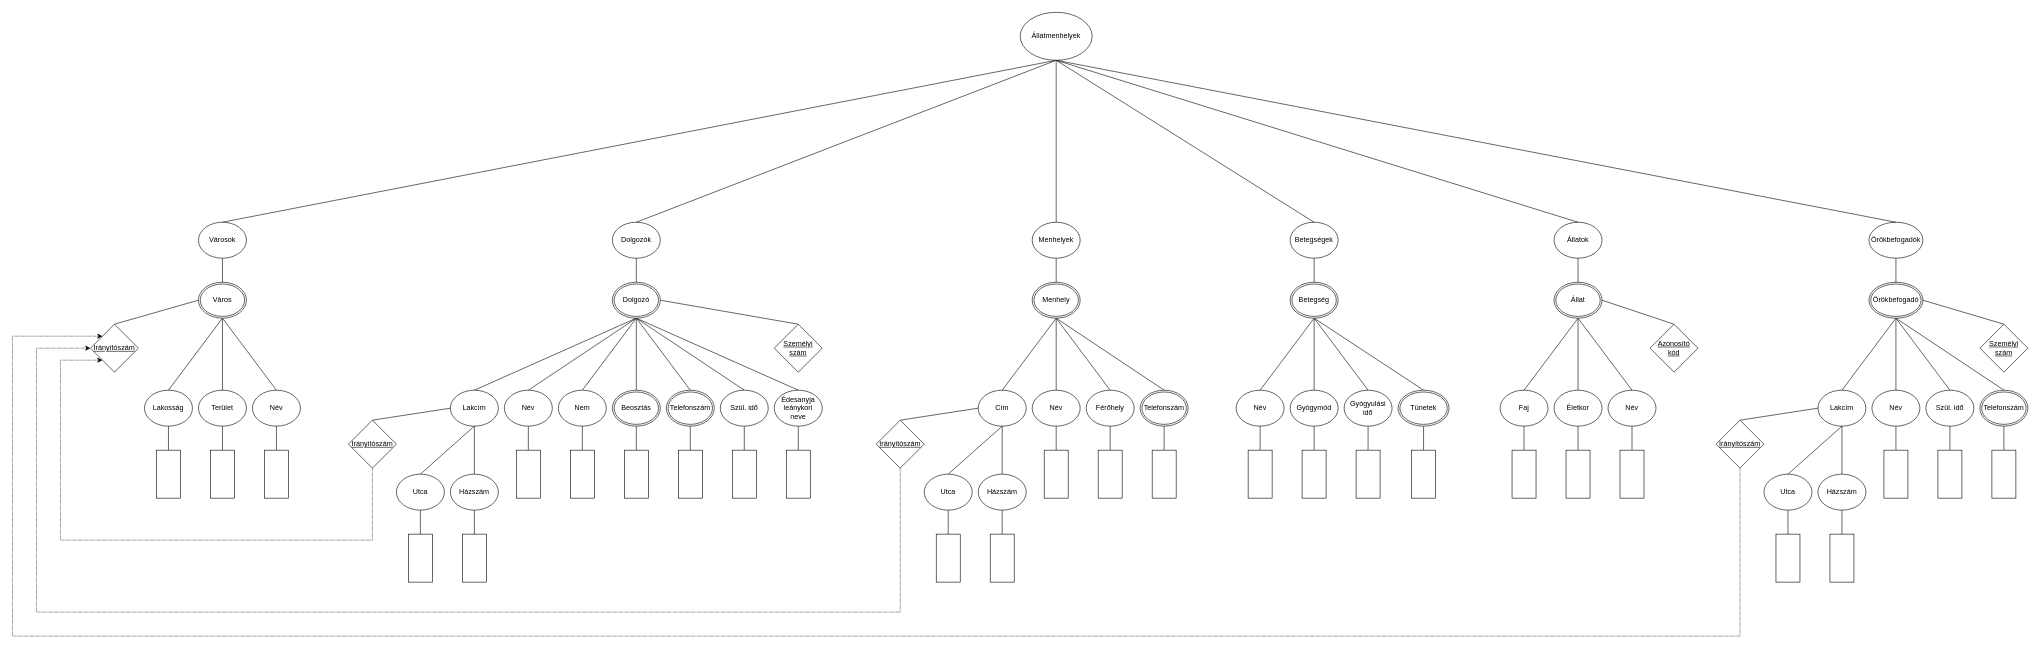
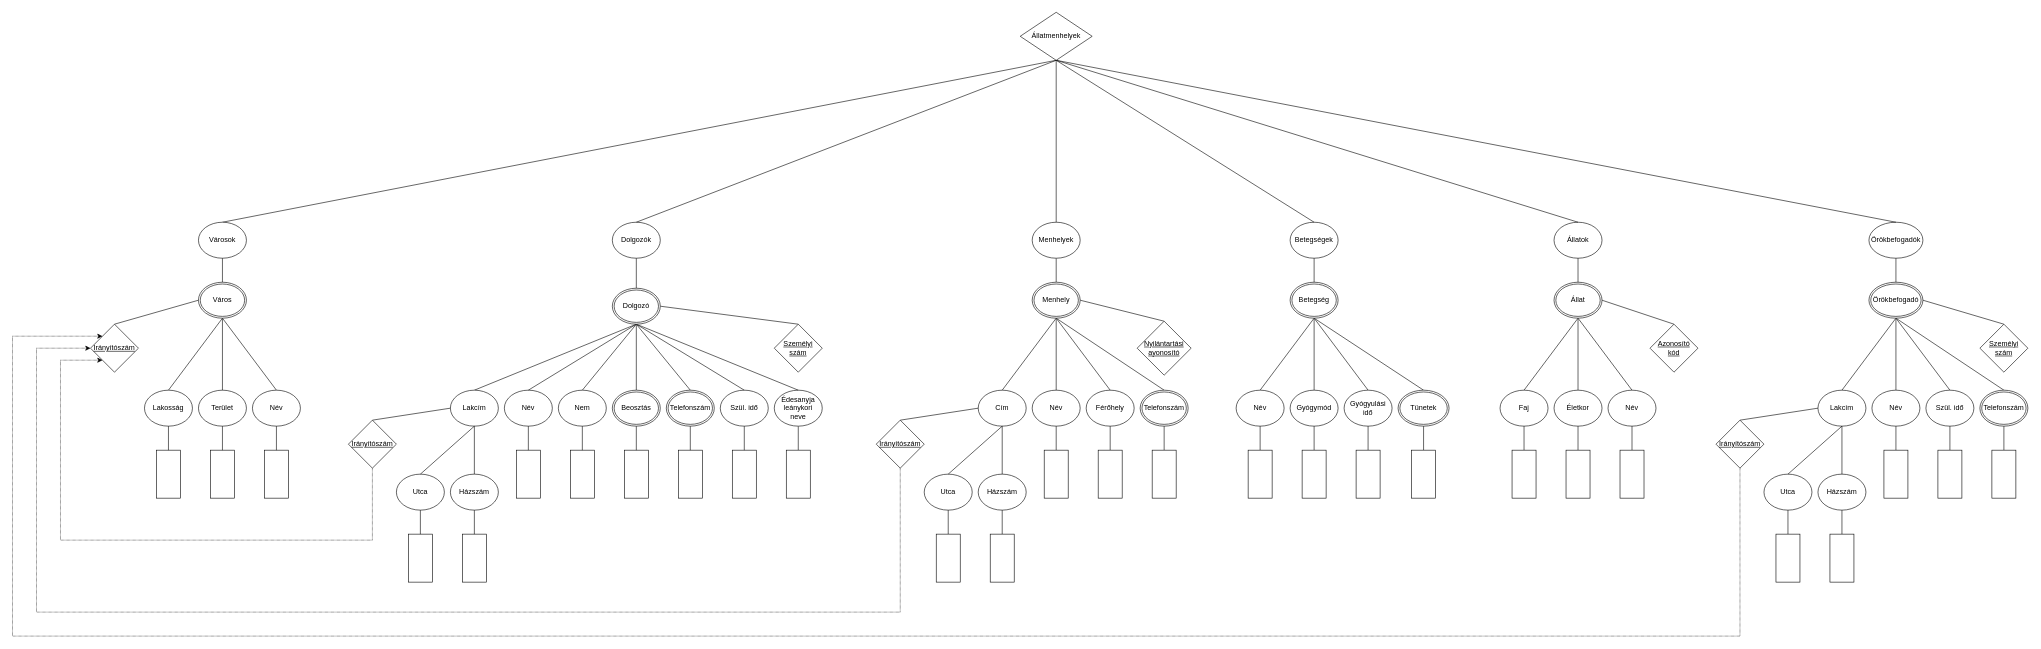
- <mxCell id="163" value="Állatmenhelyek" style="ellipse;whiteSpace=wrap;html=1;" vertex="1" parent="1"><mxGeometry x="1700" width="120" height="80" as="geometry" y="20" /></mxCell>
+ <mxCell id="163" value="Állatmenhelyek" style="rhombus;whiteSpace=wrap;html=1;" vertex="1" parent="1"><mxGeometry x="1700" width="120" height="80" as="geometry" y="20" /></mxCell>
- <mxCell id="73" value="Dolgozó" style="ellipse;shape=doubleEllipse;margin=3;whiteSpace=wrap;html=1;align=center;" parent="1" vertex="1"><mxGeometry x="1020" y="470" width="80" height="60" as="geometry" /></mxCell>
+ <mxCell id="73" value="Dolgozó" style="ellipse;shape=doubleEllipse;margin=3;whiteSpace=wrap;html=1;align=center;" parent="1" vertex="1"><mxGeometry x="1020" y="480" width="80" height="60" as="geometry" /></mxCell>
+ <mxCell id="13" style="rounded=0;orthogonalLoop=1;jettySize=auto;html=1;entryX=1;entryY=0.5;entryDx=0;entryDy=0;endArrow=none;endFill=0;exitX=0.5;exitY=0;exitDx=0;exitDy=0;" parent="1" source="100" target="76" edge="1"><mxGeometry relative="1" as="geometry"><mxPoint x="1740" y="560" as="targetPoint" /><mxPoint x="1580" y="640" as="sourcePoint" /></mxGeometry></mxCell>
+ <mxCell id="100" value="&lt;div&gt;&lt;u&gt;Nyilántartási&lt;/u&gt;&lt;/div&gt;&lt;div&gt;&lt;u&gt;ayonosító&lt;/u&gt;&lt;/div&gt;" style="rhombus;whiteSpace=wrap;html=1;" parent="1" vertex="1"><mxGeometry x="1895" y="535" width="90" height="90" as="geometry" /></mxCell>
